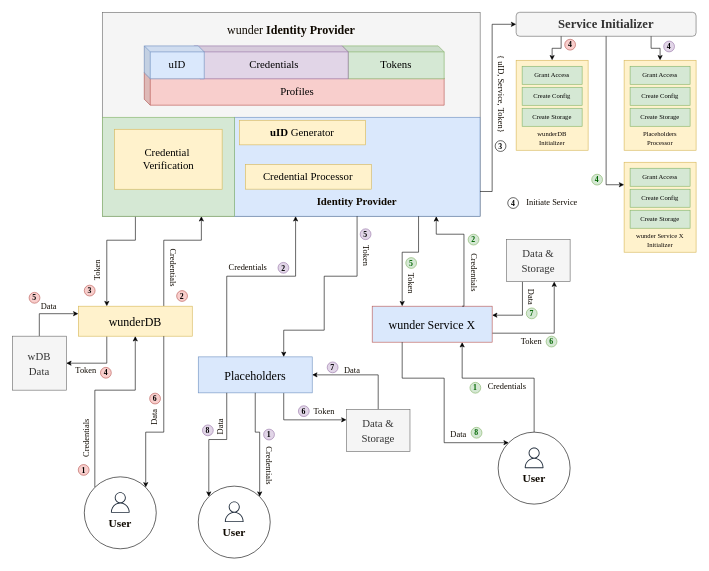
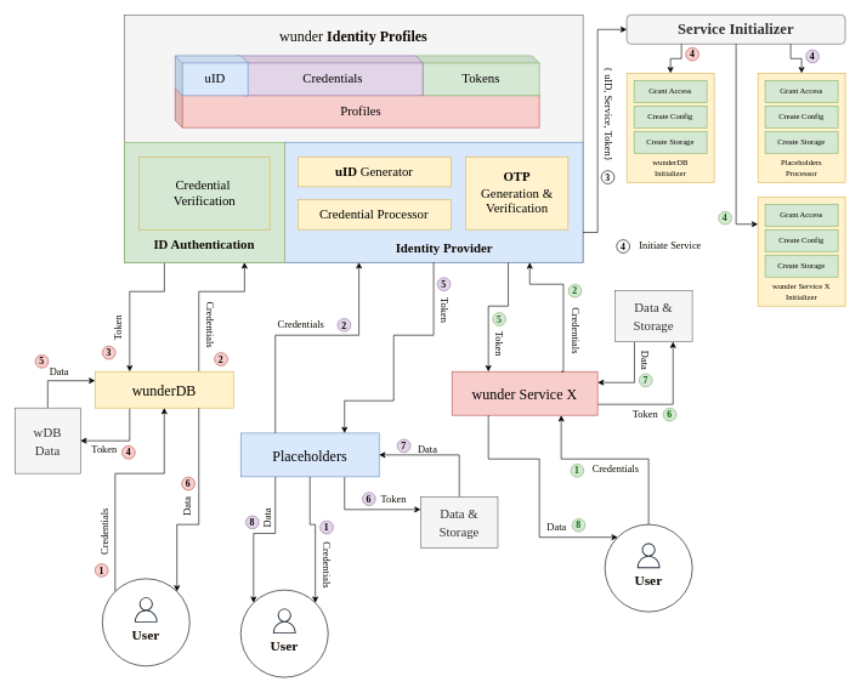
- <mxCell id="20" value="wunder &lt;b&gt;Identity Provider&lt;/b&gt;" style="text;html=1;strokeColor=none;fillColor=none;align=center;verticalAlign=middle;whiteSpace=wrap;rounded=0;fontFamily=Work Sans;fontSource=https%3A%2F%2Ffonts.googleapis.com%2Fcss%3Ffamily%3DWork%2BSans;fontSize=20;fontColor=#0F0900;fontStyle=0" parent="13" vertex="1"><mxGeometry x="170" y="13" width="290" height="30" as="geometry" /></mxCell>
+ <mxCell id="20" value="wunder &lt;b&gt;Identity Profiles&lt;/b&gt;" style="text;html=1;strokeColor=none;fillColor=none;align=center;verticalAlign=middle;whiteSpace=wrap;rounded=0;fontFamily=Work Sans;fontSource=https%3A%2F%2Ffonts.googleapis.com%2Fcss%3Ffamily%3DWork%2BSans;fontSize=20;fontColor=#0F0900;fontStyle=0" parent="13" vertex="1"><mxGeometry x="170" y="13" width="290" height="30" as="geometry" /></mxCell>
- <mxCell id="24" value="&lt;font style=&quot;font-size: 18px&quot;&gt;&lt;b&gt;uID &lt;/b&gt;Generator&lt;/font&gt;" style="rounded=1;whiteSpace=wrap;html=1;fontSize=13;fontFamily=Work Sans;fontSource=https%3A%2F%2Ffonts.googleapis.com%2Fcss%3Ffamily%3DWork%2BSans;fillColor=#fff2cc;strokeColor=#d6b656;arcSize=0;" parent="22" vertex="1"><mxGeometry x="8.68" y="5" width="210.66" height="41.03" as="geometry" /></mxCell>
+ <mxCell id="24" value="&lt;font style=&quot;font-size: 18px&quot;&gt;&lt;b&gt;uID &lt;/b&gt;Generator&lt;/font&gt;" style="rounded=1;whiteSpace=wrap;html=1;fontSize=13;fontFamily=Work Sans;fontSource=https%3A%2F%2Ffonts.googleapis.com%2Fcss%3Ffamily%3DWork%2BSans;fillColor=#fff2cc;strokeColor=#d6b656;arcSize=0;" parent="22" vertex="1"><mxGeometry x="18.68" y="20" width="210.66" height="41.03" as="geometry" /></mxCell>
- <mxCell id="30" value="&lt;span&gt;Credential&amp;nbsp;&lt;br&gt;Verification&lt;br&gt;&lt;/span&gt;" style="rounded=0;whiteSpace=wrap;html=1;fontFamily=Work Sans;fontSource=https%3A%2F%2Ffonts.googleapis.com%2Fcss%3Ffamily%3DWork%2BSans;fontSize=18;align=center;verticalAlign=middle;fillColor=#fff2cc;strokeColor=#d6b656;fontStyle=0" parent="28" vertex="1"><mxGeometry x="20.4" y="20" width="179.2" height="100" as="geometry" /></mxCell>
+ <mxCell id="30" value="&lt;span&gt;Credential&amp;nbsp;&lt;br&gt;Verification&lt;br&gt;&lt;/span&gt;" style="rounded=0;whiteSpace=wrap;html=1;fontFamily=Work Sans;fontSource=https%3A%2F%2Ffonts.googleapis.com%2Fcss%3Ffamily%3DWork%2BSans;fontSize=18;align=center;verticalAlign=middle;fillColor=#d5e8d4;strokeColor=#d6b656;fontStyle=0;" parent="28" vertex="1"><mxGeometry x="20.4" y="20" width="179.2" height="100" as="geometry" /></mxCell>
+ <mxCell id="27" value="&lt;span&gt;&lt;b&gt;OTP&lt;br&gt;&lt;/b&gt;Generation &amp;amp; Verification&lt;br&gt;&lt;/span&gt;" style="rounded=0;whiteSpace=wrap;html=1;fontFamily=Work Sans;fontSource=https%3A%2F%2Ffonts.googleapis.com%2Fcss%3Ffamily%3DWork%2BSans;fontSize=18;align=center;verticalAlign=middle;fillColor=#fff2cc;strokeColor=#d6b656;fontStyle=0" parent="22" vertex="1"><mxGeometry x="249" y="20" width="140.66" height="99.87" as="geometry" /></mxCell>
+ <mxCell id="31" value="ID Authentication" style="text;html=1;strokeColor=none;fillColor=none;align=center;verticalAlign=middle;whiteSpace=wrap;rounded=0;fontFamily=Work Sans;fontSource=https%3A%2F%2Ffonts.googleapis.com%2Fcss%3Ffamily%3DWork%2BSans;fontSize=18;fontColor=#0F0900;fontStyle=1" parent="28" vertex="1"><mxGeometry x="18.88" y="128.49" width="182.24" height="22.51" as="geometry" /></mxCell>
- <mxCell id="26" value="Identity Provider" style="text;html=1;strokeColor=none;fillColor=none;align=center;verticalAlign=middle;whiteSpace=wrap;rounded=0;fontFamily=Work Sans;fontSource=https%3A%2F%2Ffonts.googleapis.com%2Fcss%3Ffamily%3DWork%2BSans;fontSize=18;fontColor=#0F0900;fontStyle=1" parent="22" vertex="1"><mxGeometry x="19.34" y="128.49" width="371.32" height="22.51" as="geometry" /></mxCell>
+ <mxCell id="26" value="Identity Provider" style="text;html=1;strokeColor=none;fillColor=none;align=center;verticalAlign=middle;whiteSpace=wrap;rounded=0;fontFamily=Work Sans;fontSource=https%3A%2F%2Ffonts.googleapis.com%2Fcss%3Ffamily%3DWork%2BSans;fontSize=18;fontColor=#0F0900;fontStyle=1" parent="22" vertex="1"><mxGeometry x="34.34" y="133.49" width="371.32" height="22.51" as="geometry" /></mxCell>
- <mxCell id="11" value="wunder Service X" style="rounded=0;whiteSpace=wrap;html=1;fontFamily=Work Sans;fontSource=https%3A%2F%2Ffonts.googleapis.com%2Fcss%3Ffamily%3DWork%2BSans;fontSize=20;align=center;verticalAlign=middle;fillColor=#dae8fc;strokeColor=#b85450;" parent="1" vertex="1"><mxGeometry x="620" y="510" width="200" height="60" as="geometry" /></mxCell>
+ <mxCell id="11" value="wunder Service X" style="rounded=0;whiteSpace=wrap;html=1;fontFamily=Work Sans;fontSource=https%3A%2F%2Ffonts.googleapis.com%2Fcss%3Ffamily%3DWork%2BSans;fontSize=20;align=center;verticalAlign=middle;fillColor=#f8cecc;strokeColor=#b85450;" parent="1" vertex="1"><mxGeometry x="620" y="510" width="200" height="60" as="geometry" /></mxCell>
